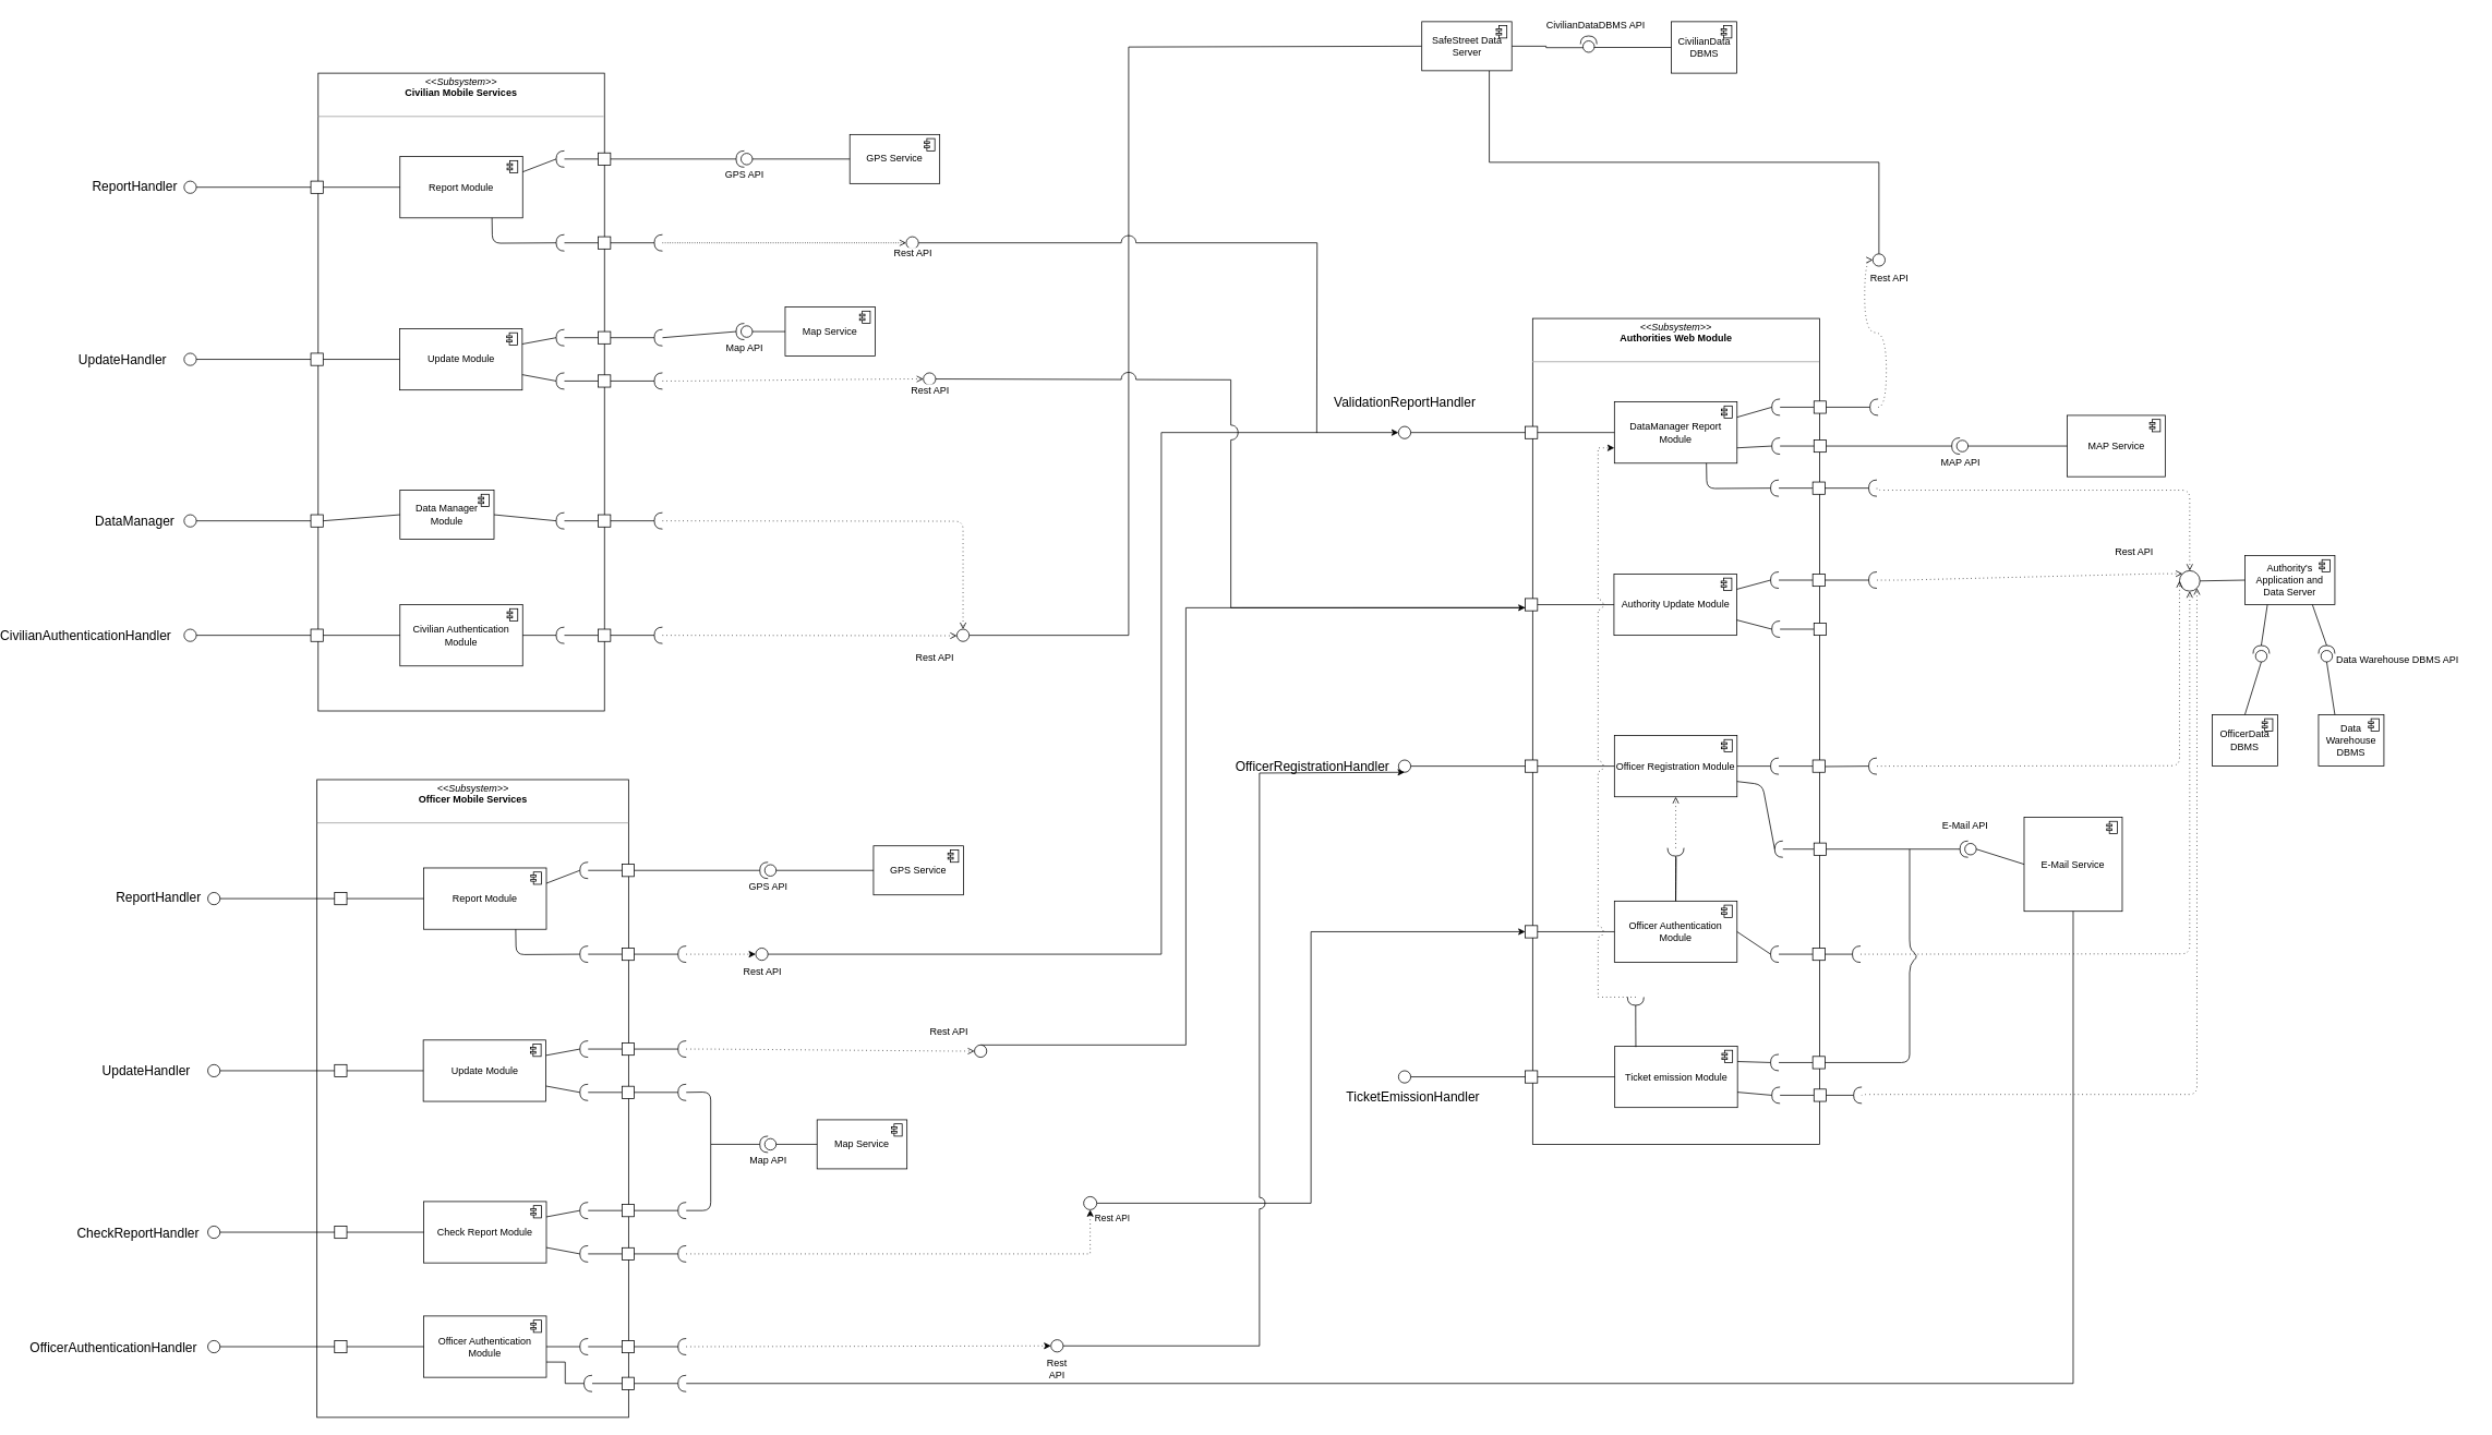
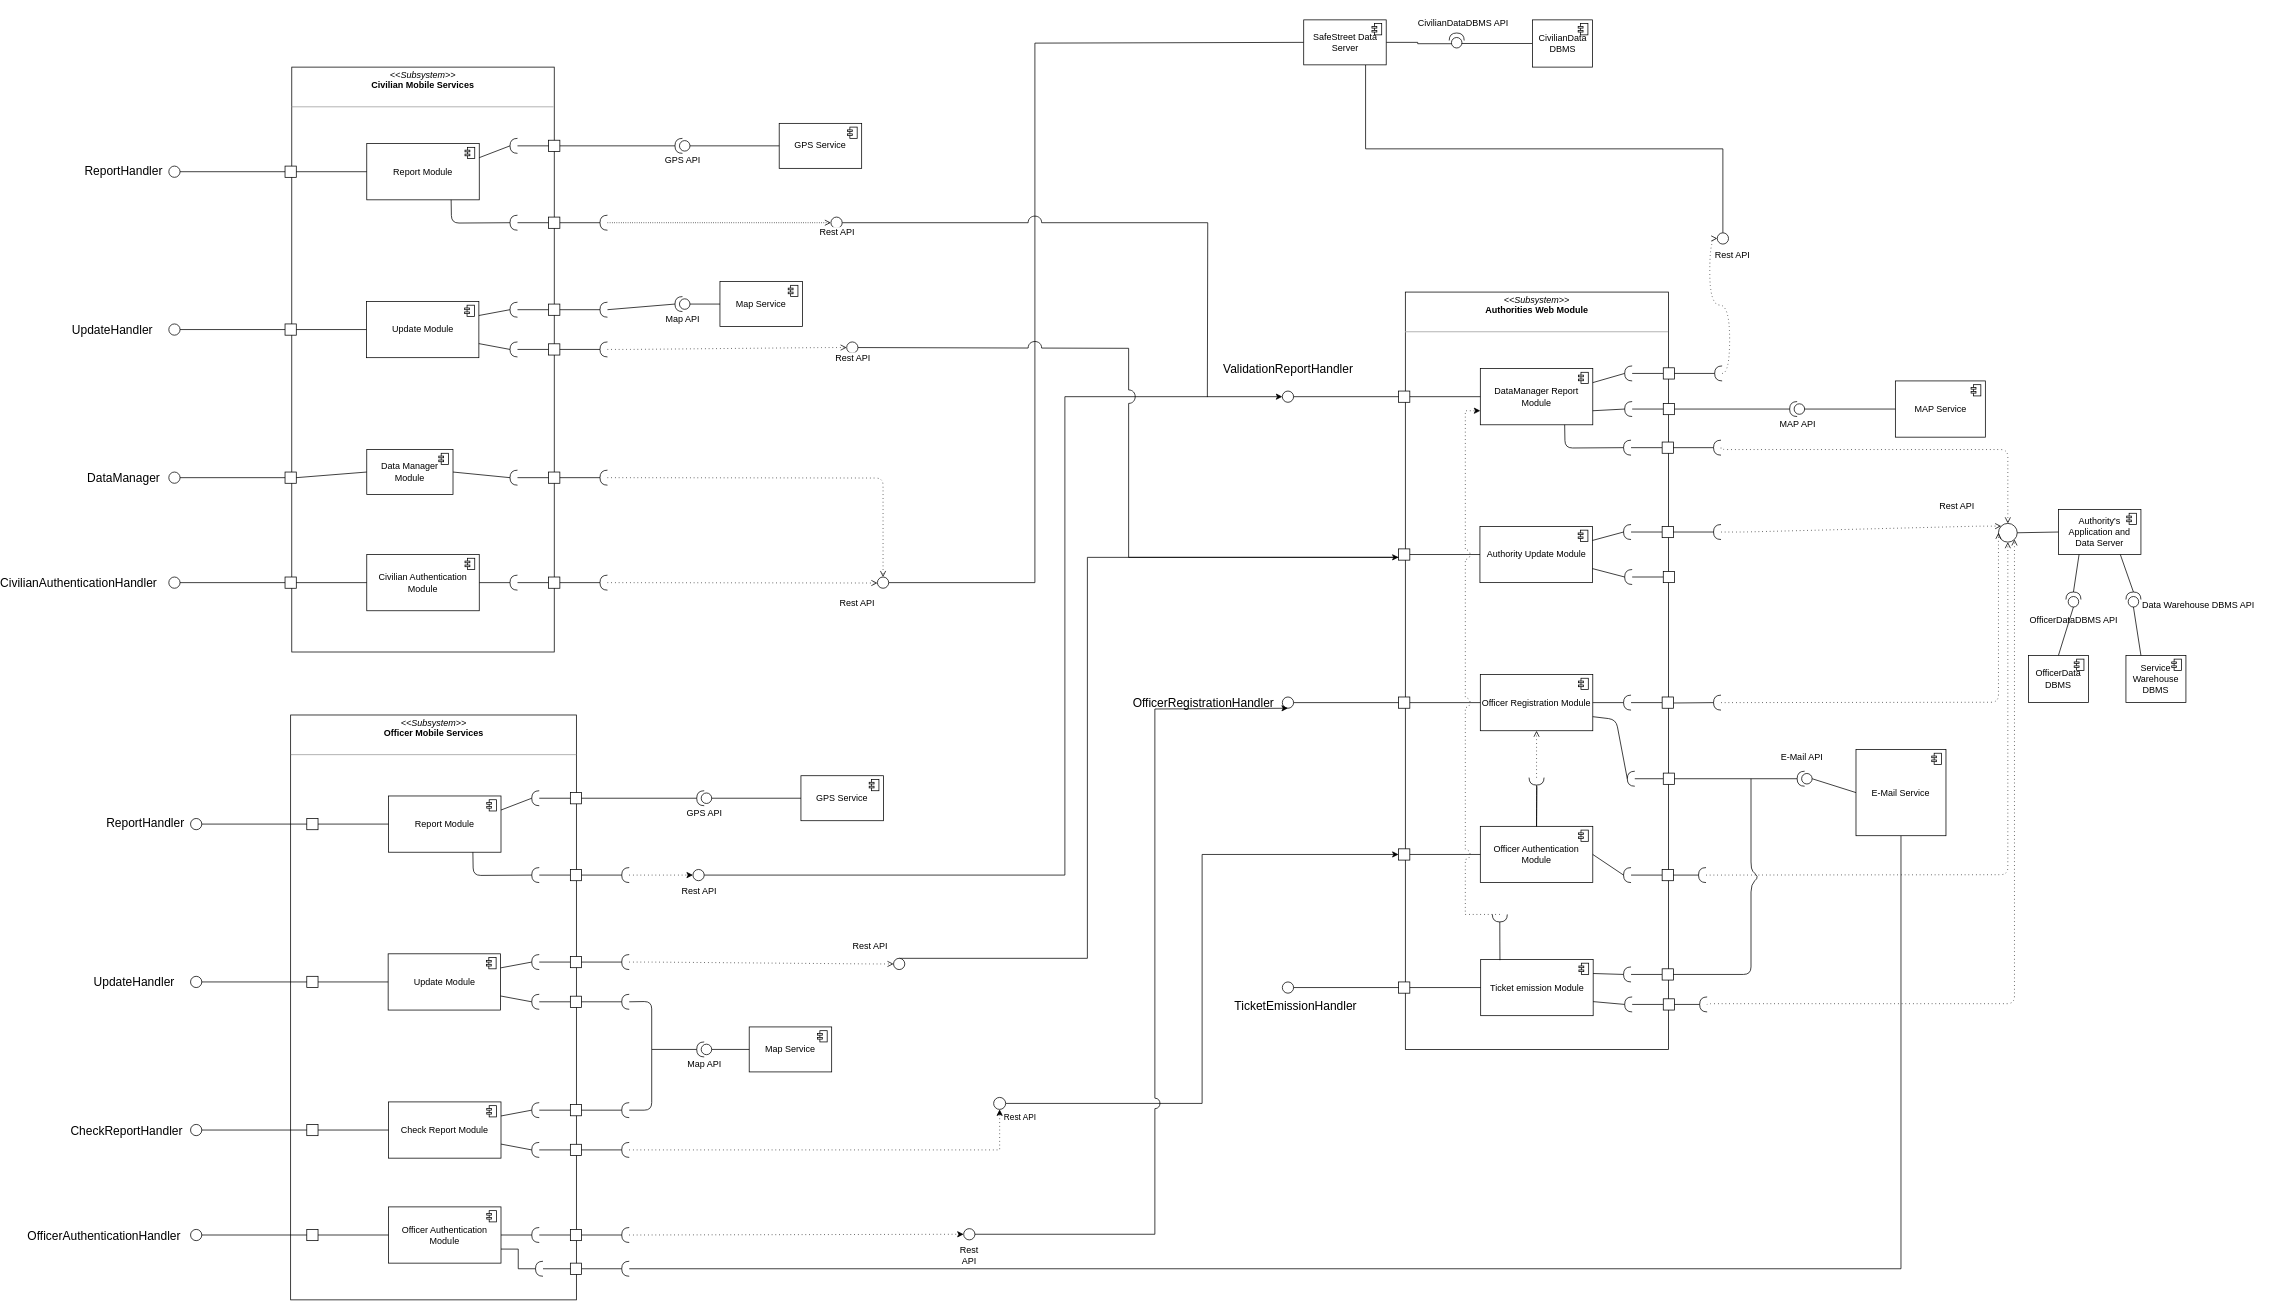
+ <mxCell id="275" value="OfficerDataDBMS API" style="text;html=1;resizable=0;points=[];autosize=1;align=left;verticalAlign=top;spacingTop=-4;" vertex="1" parent="1"><mxGeometry x="2650" y="816.5" width="130" height="20" as="geometry" /></mxCell>
- <mxCell id="271" value="Data Warehouse DBMS" style="html=1;outlineConnect=0;whiteSpace=wrap;shape=mxgraph.archimate3.application;appType=comp;archiType=square;" vertex="1" parent="1"><mxGeometry x="2780" y="873.5" width="80" height="63" as="geometry" /></mxCell>
+ <mxCell id="271" value="Service Warehouse DBMS" style="html=1;outlineConnect=0;whiteSpace=wrap;shape=mxgraph.archimate3.application;appType=comp;archiType=square;" vertex="1" parent="1"><mxGeometry x="2780" y="873.5" width="80" height="63" as="geometry" /></mxCell>
